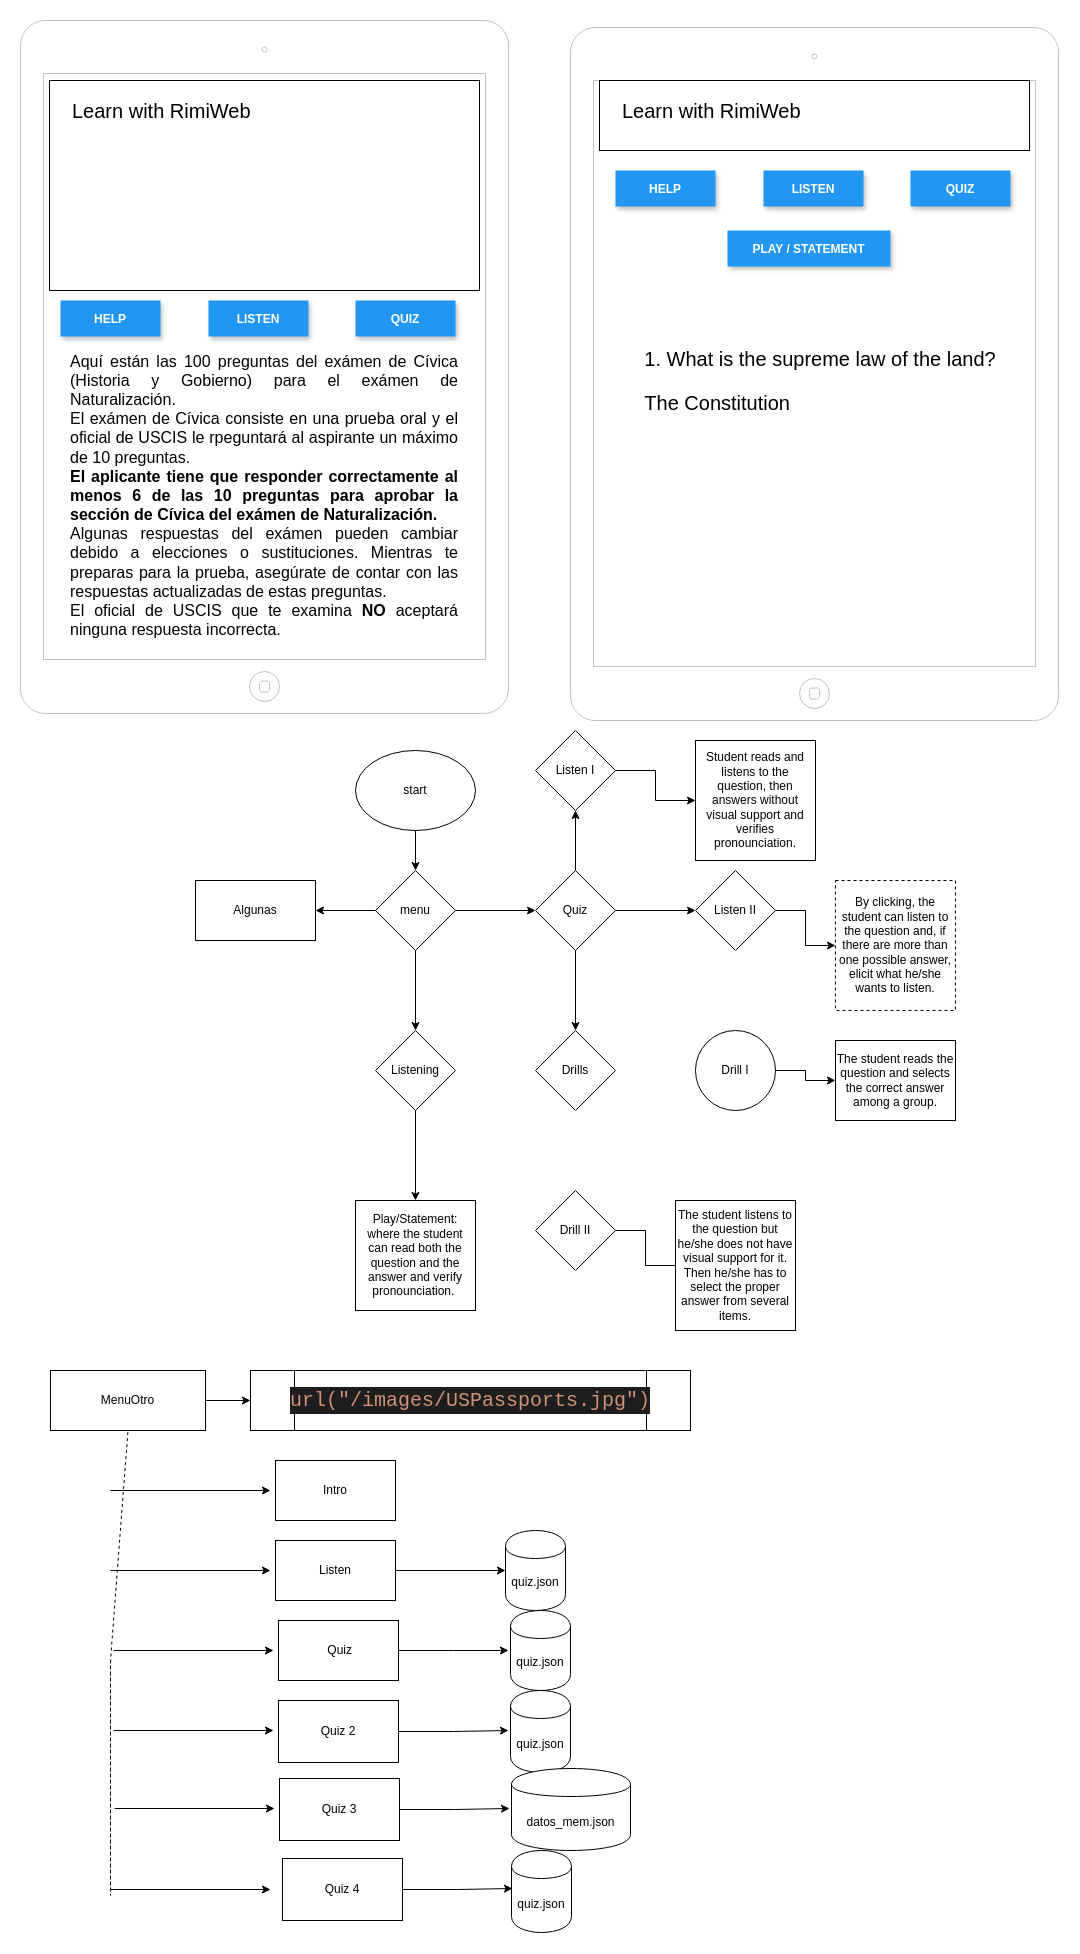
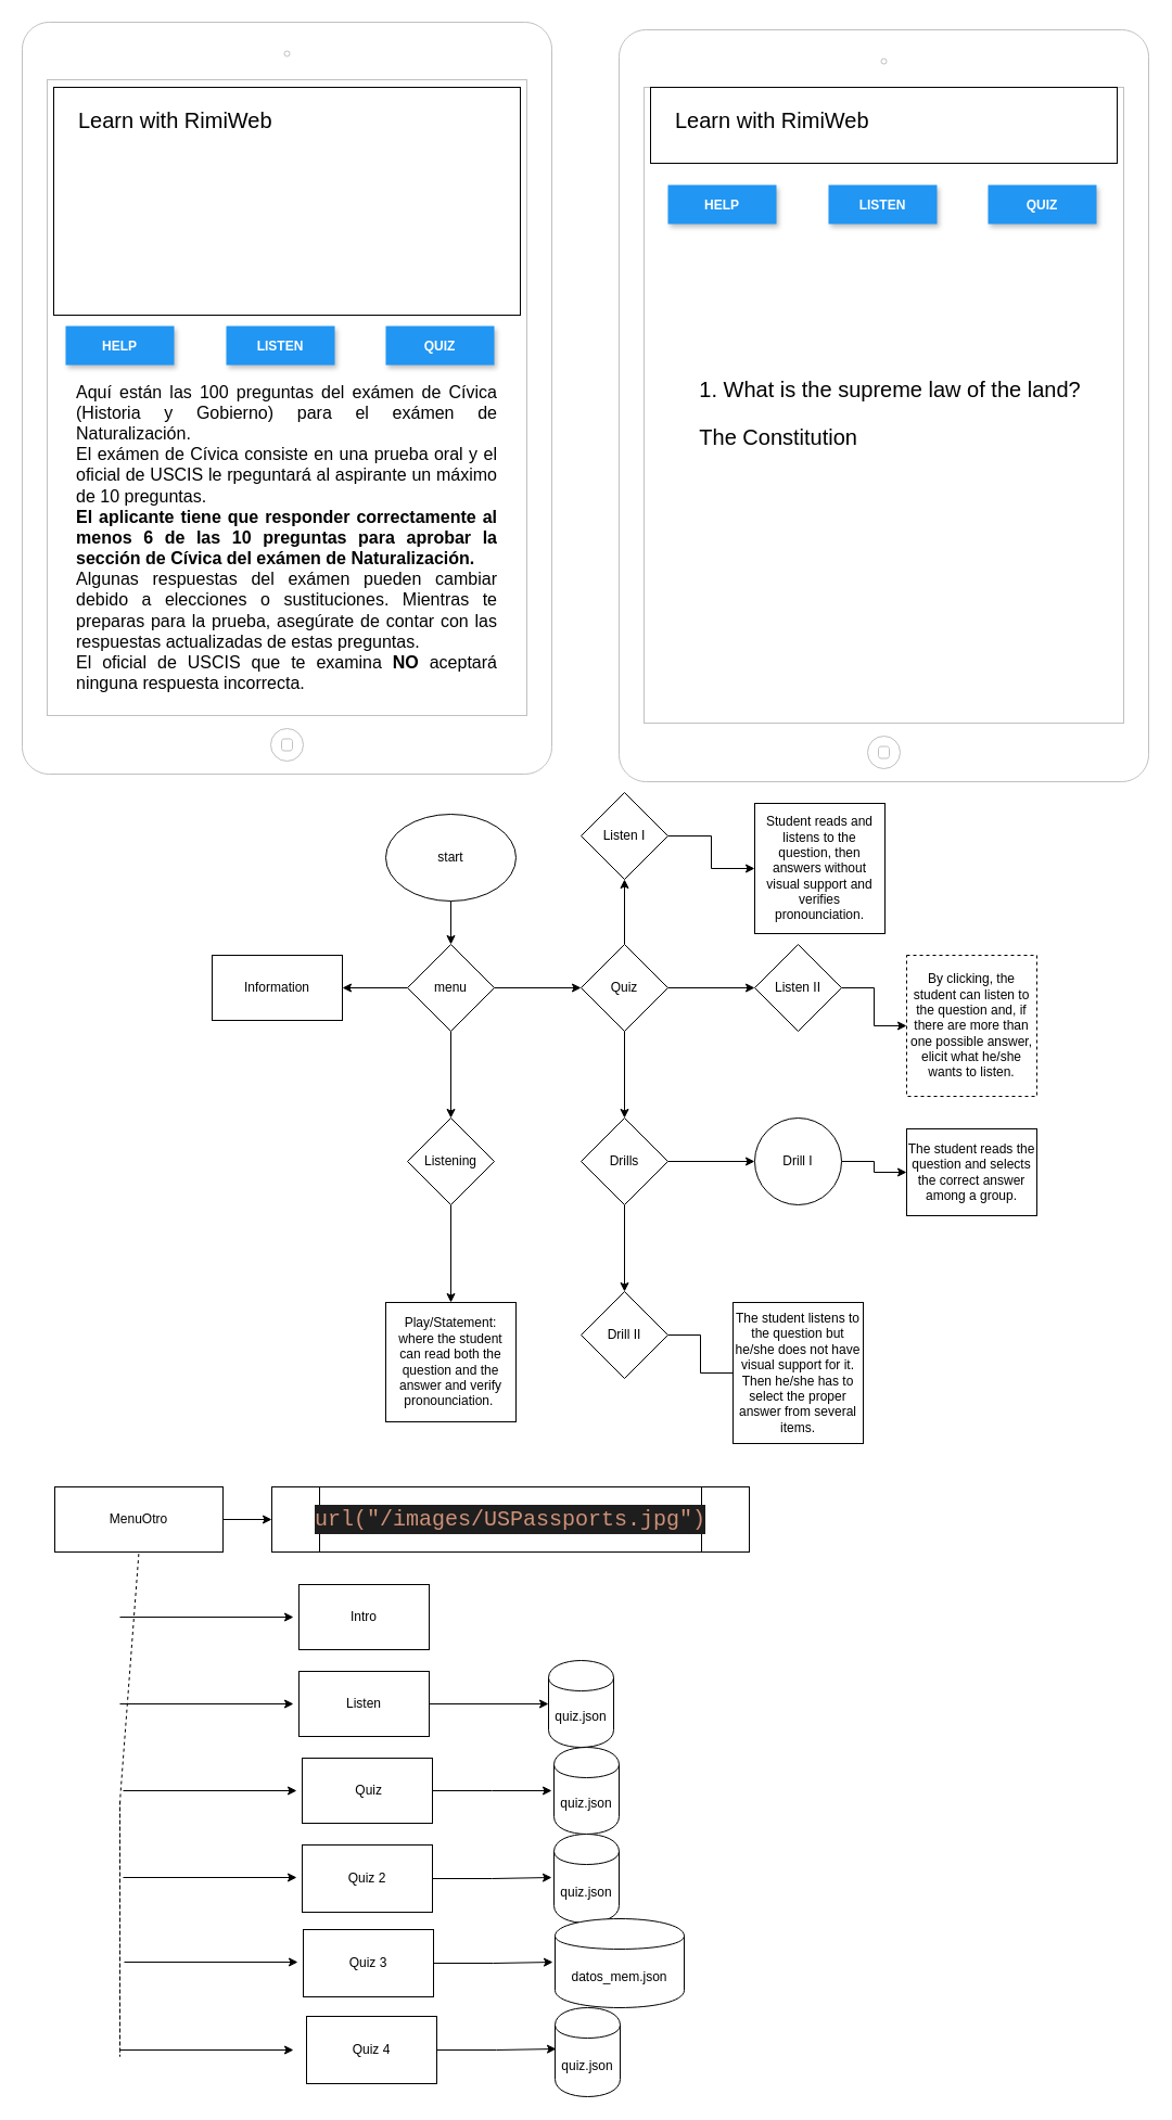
- <mxCell id="15" value="PLAY / STATEMENT" style="dashed=0;align=center;fontSize=12;shape=rect;fillColor=#2196F3;strokeColor=none;fontStyle=1;shadow=1;fontColor=#ffffff;labelBackgroundColor=none;" parent="1" vertex="1"><mxGeometry x="727" y="230" width="163" height="36" as="geometry" /></mxCell>
- <mxCell id="26" value="Algunas" style="text;html=1;strokeColor=none;fillColor=none;align=center;verticalAlign=middle;whiteSpace=wrap;rounded=0;" parent="1" vertex="1"><mxGeometry x="235" y="900" width="40" height="20" as="geometry" /></mxCell>
+ <mxCell id="26" value="Information" style="text;html=1;strokeColor=none;fillColor=none;align=center;verticalAlign=middle;whiteSpace=wrap;rounded=0;" parent="1" vertex="1"><mxGeometry x="235" y="900" width="40" height="20" as="geometry" /></mxCell>
+ <mxCell id="39" value="" style="edgeStyle=orthogonalEdgeStyle;rounded=0;orthogonalLoop=1;jettySize=auto;html=1;" parent="1" source="41" target="45" edge="1"><mxGeometry relative="1" as="geometry" /></mxCell>
+ <mxCell id="40" value="" style="edgeStyle=orthogonalEdgeStyle;rounded=0;orthogonalLoop=1;jettySize=auto;html=1;" parent="1" source="41" target="48" edge="1"><mxGeometry relative="1" as="geometry" /></mxCell>
